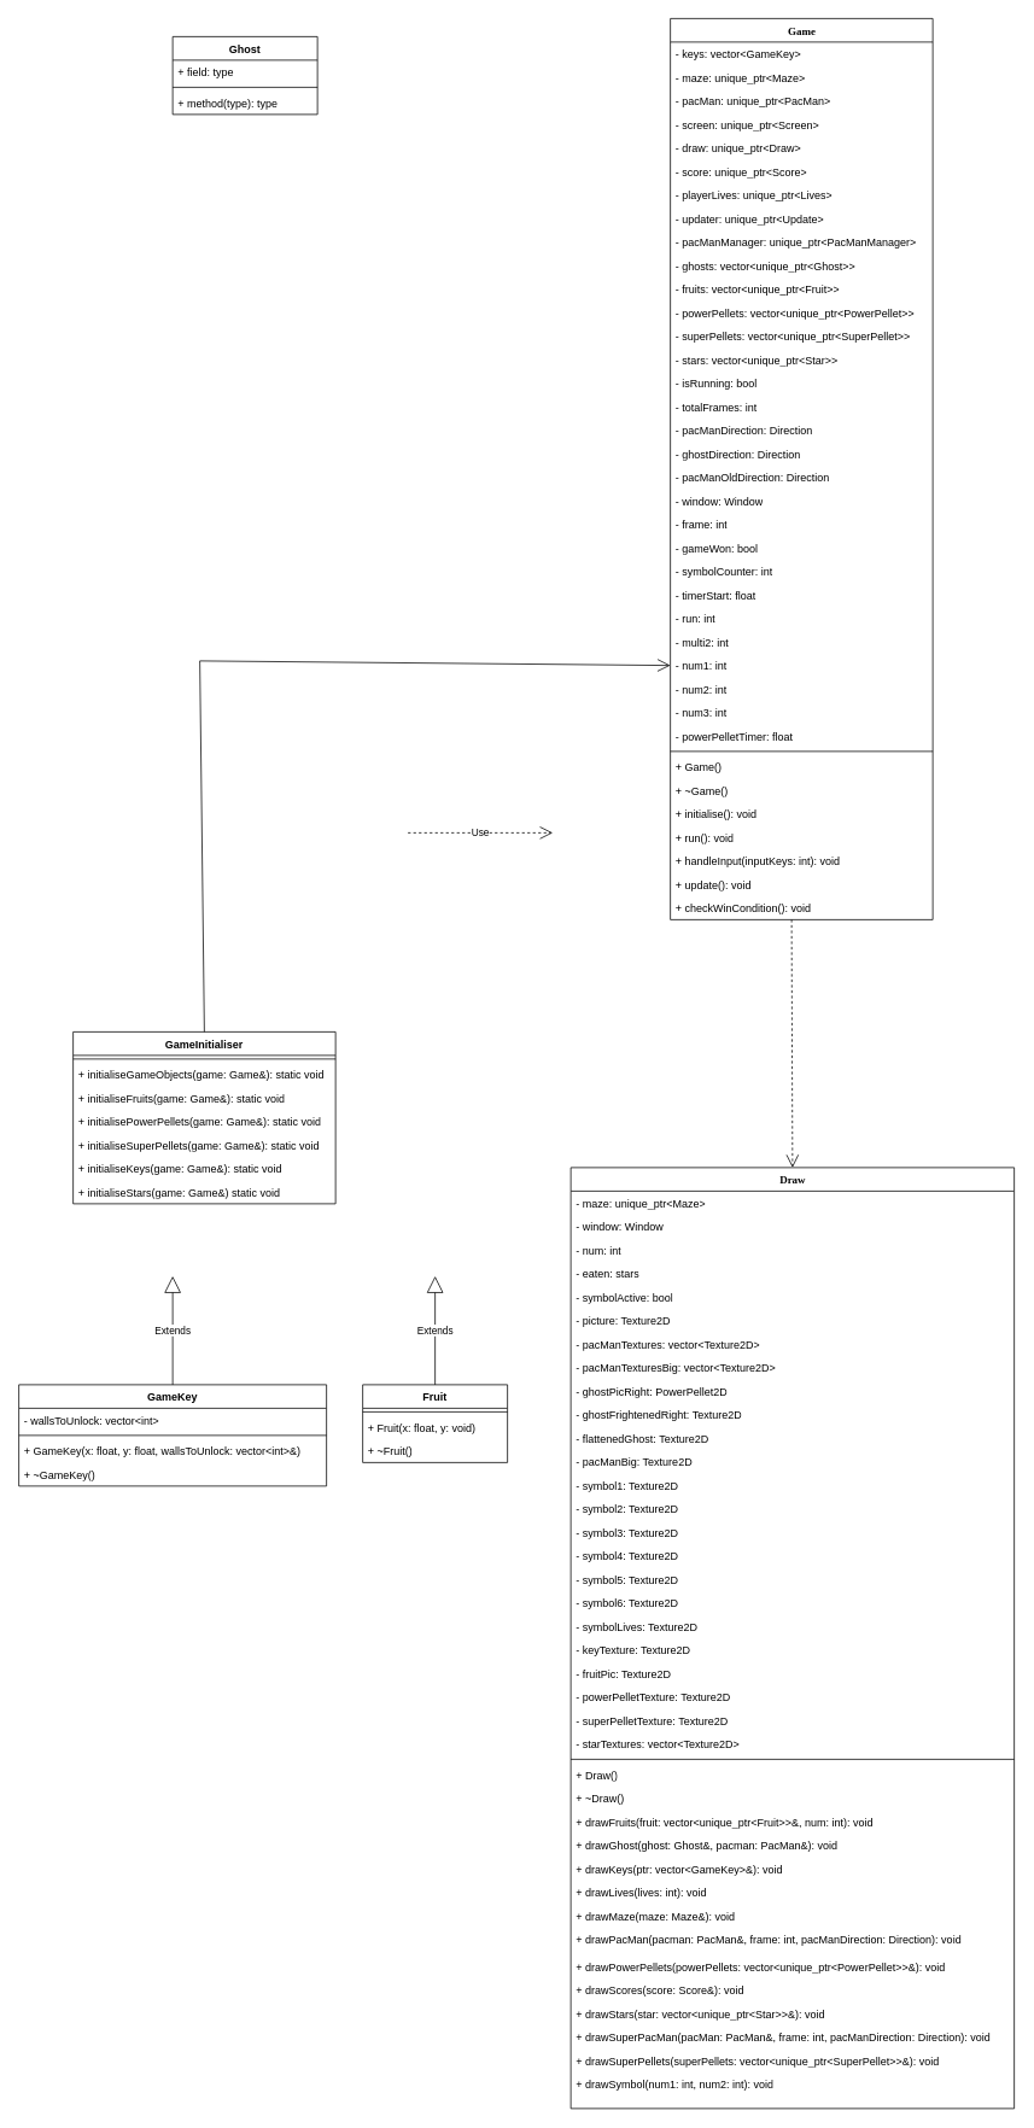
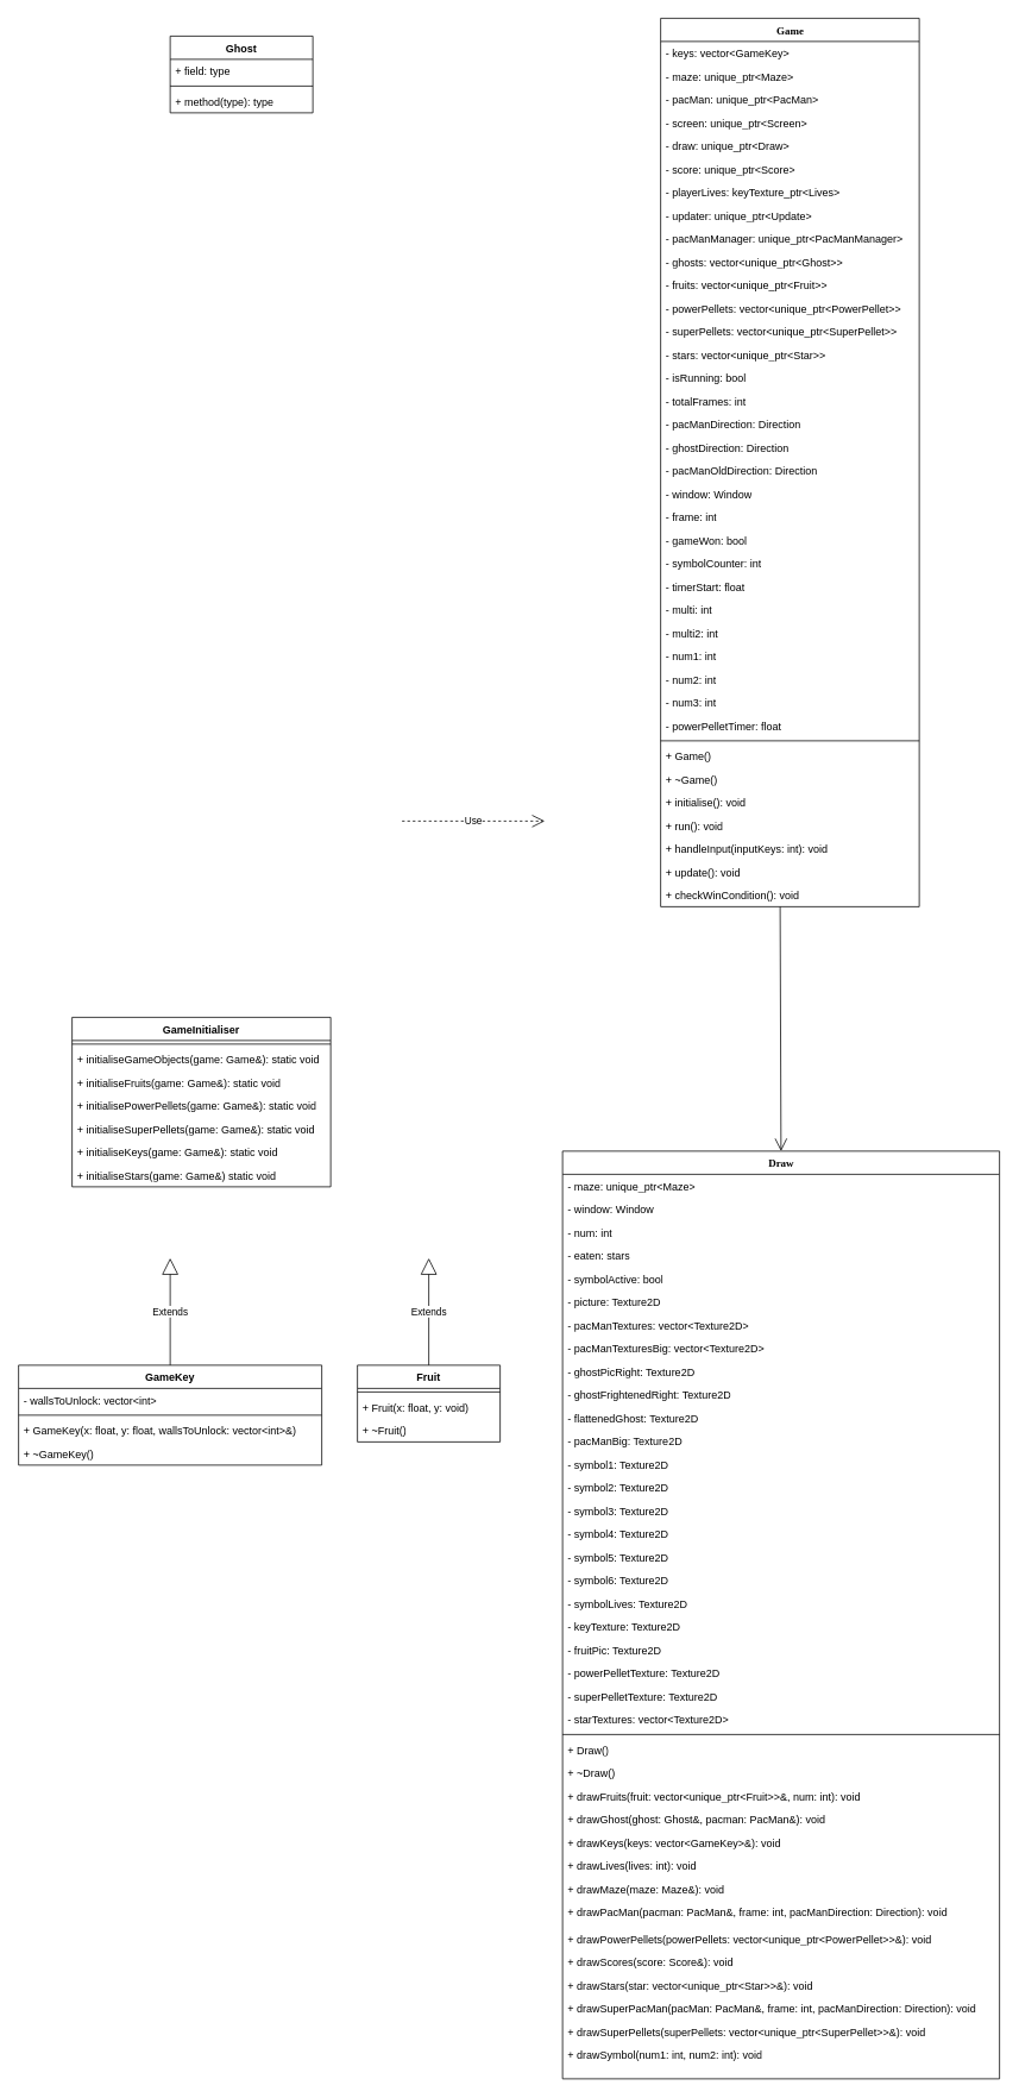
- <mxCell id="9" value="- playerLives: unique_ptr&amp;lt;Lives&amp;gt;" style="text;html=1;strokeColor=none;fillColor=none;align=left;verticalAlign=top;spacingLeft=4;spacingRight=4;whiteSpace=wrap;overflow=hidden;rotatable=0;points=[[0,0.5],[1,0.5]];portConstraint=eastwest;" vertex="1" parent="2"><mxGeometry y="182" width="290" height="26" as="geometry" /></mxCell>
+ <mxCell id="9" value="- playerLives: keyTexture_ptr&amp;lt;Lives&amp;gt;" style="text;html=1;strokeColor=none;fillColor=none;align=left;verticalAlign=top;spacingLeft=4;spacingRight=4;whiteSpace=wrap;overflow=hidden;rotatable=0;points=[[0,0.5],[1,0.5]];portConstraint=eastwest;" vertex="1" parent="2"><mxGeometry y="182" width="290" height="26" as="geometry" /></mxCell>
- <mxCell id="27" value="- run: int" style="text;html=1;strokeColor=none;fillColor=none;align=left;verticalAlign=top;spacingLeft=4;spacingRight=4;whiteSpace=wrap;overflow=hidden;rotatable=0;points=[[0,0.5],[1,0.5]];portConstraint=eastwest;" vertex="1" parent="2"><mxGeometry y="650" width="290" height="26" as="geometry" /></mxCell>
+ <mxCell id="27" value="- multi: int" style="text;html=1;strokeColor=none;fillColor=none;align=left;verticalAlign=top;spacingLeft=4;spacingRight=4;whiteSpace=wrap;overflow=hidden;rotatable=0;points=[[0,0.5],[1,0.5]];portConstraint=eastwest;" vertex="1" parent="2"><mxGeometry y="650" width="290" height="26" as="geometry" /></mxCell>
- <mxCell id="93" value="" style="endArrow=open;endFill=1;endSize=12;html=1;rounded=0;exitX=0.5;exitY=0;exitDx=0;exitDy=0;entryX=0;entryY=0.5;entryDx=0;entryDy=0;" edge="1" parent="1" source="85" target="29"><mxGeometry width="160" relative="1" as="geometry"><mxPoint x="550" y="1020" as="sourcePoint" /><mxPoint x="710" y="1020" as="targetPoint" /><Array as="points"><mxPoint x="220" y="730" /></Array></mxGeometry></mxCell>
- <mxCell id="95" value="" style="endArrow=open;endFill=1;endSize=12;html=1;rounded=0;entryX=0.5;entryY=0;entryDx=0;entryDy=0;exitX=0.462;exitY=1;exitDx=0;exitDy=0;exitPerimeter=0;dashed=1;" edge="1" parent="1" source="40" target="41"><mxGeometry width="160" relative="1" as="geometry"><mxPoint x="550" y="1020" as="sourcePoint" /><mxPoint x="710" y="1020" as="targetPoint" /></mxGeometry></mxCell>
+ <mxCell id="95" value="" style="endArrow=open;endFill=1;endSize=12;html=1;rounded=0;entryX=0.5;entryY=0;entryDx=0;entryDy=0;exitX=0.462;exitY=1;exitDx=0;exitDy=0;exitPerimeter=0;" edge="1" parent="1" source="40" target="41"><mxGeometry width="160" relative="1" as="geometry"><mxPoint x="550" y="1020" as="sourcePoint" /><mxPoint x="710" y="1020" as="targetPoint" /></mxGeometry></mxCell>
- <mxCell id="50" value="- ghostPicRight: PowerPellet2D" style="text;html=1;strokeColor=none;fillColor=none;align=left;verticalAlign=top;spacingLeft=4;spacingRight=4;whiteSpace=wrap;overflow=hidden;rotatable=0;points=[[0,0.5],[1,0.5]];portConstraint=eastwest;" vertex="1" parent="41"><mxGeometry y="234" width="490" height="26" as="geometry" /></mxCell>
+ <mxCell id="50" value="- ghostPicRight: Texture2D" style="text;html=1;strokeColor=none;fillColor=none;align=left;verticalAlign=top;spacingLeft=4;spacingRight=4;whiteSpace=wrap;overflow=hidden;rotatable=0;points=[[0,0.5],[1,0.5]];portConstraint=eastwest;" vertex="1" parent="41"><mxGeometry y="234" width="490" height="26" as="geometry" /></mxCell>
- <mxCell id="71" value="+ drawKeys(ptr: vector&amp;lt;GameKey&amp;gt;&amp;amp;): void" style="text;html=1;strokeColor=none;fillColor=none;align=left;verticalAlign=top;spacingLeft=4;spacingRight=4;whiteSpace=wrap;overflow=hidden;rotatable=0;points=[[0,0.5],[1,0.5]];portConstraint=eastwest;" vertex="1" parent="41"><mxGeometry y="762" width="490" height="26" as="geometry" /></mxCell>
+ <mxCell id="71" value="+ drawKeys(keys: vector&amp;lt;GameKey&amp;gt;&amp;amp;): void" style="text;html=1;strokeColor=none;fillColor=none;align=left;verticalAlign=top;spacingLeft=4;spacingRight=4;whiteSpace=wrap;overflow=hidden;rotatable=0;points=[[0,0.5],[1,0.5]];portConstraint=eastwest;" vertex="1" parent="41"><mxGeometry y="762" width="490" height="26" as="geometry" /></mxCell>
